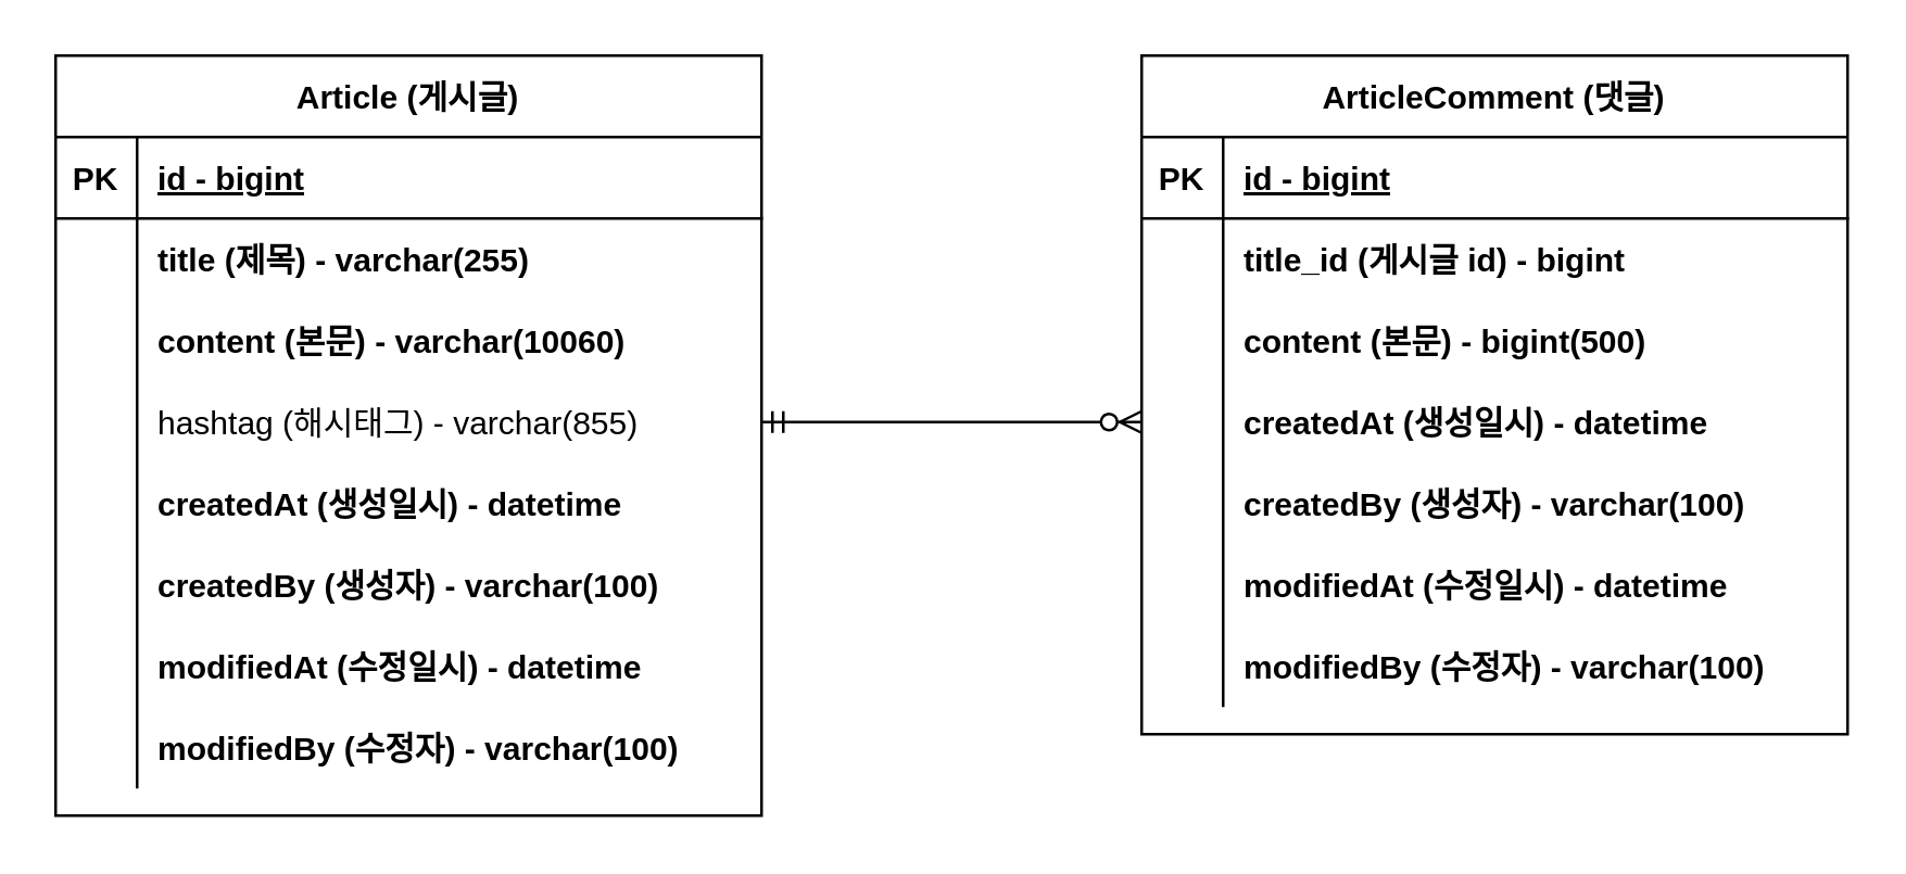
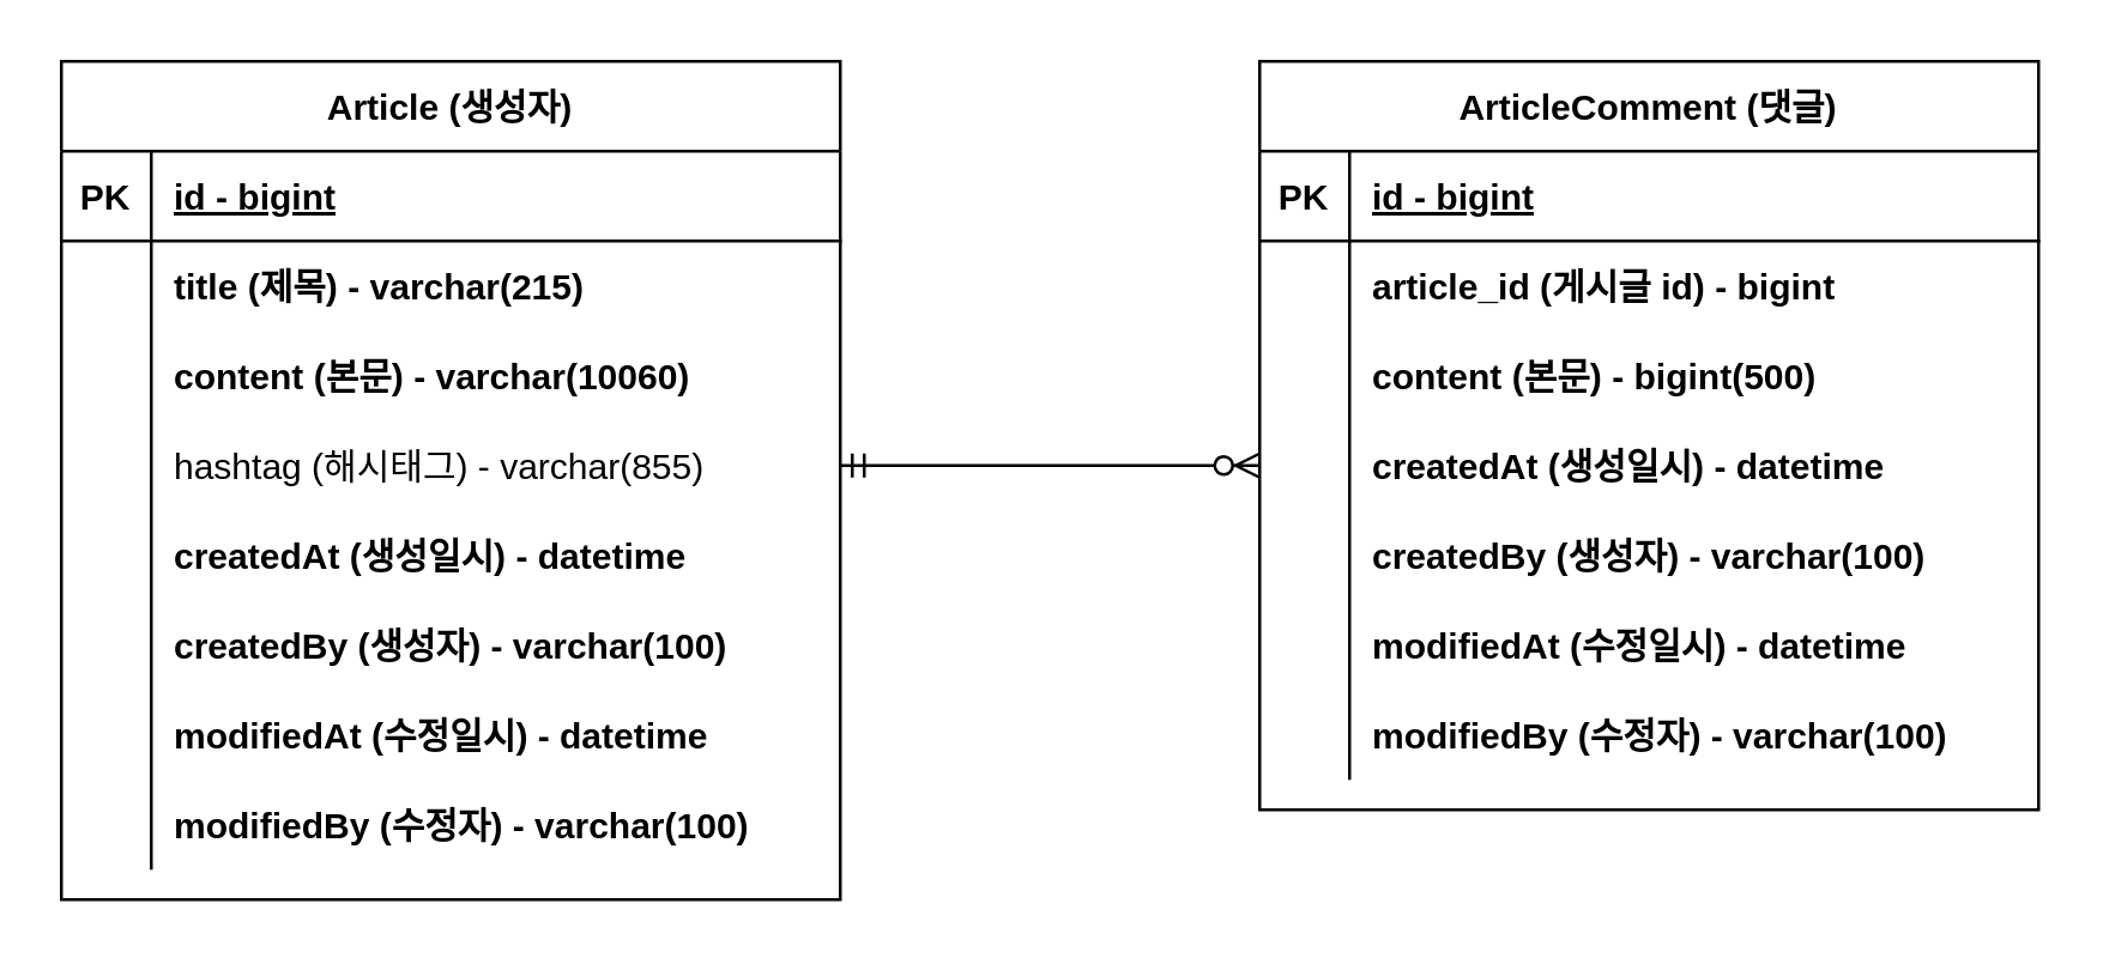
- <mxCell id="2" value="Article (게시글)" style="shape=table;startSize=30;container=1;collapsible=1;childLayout=tableLayout;fixedRows=1;rowLines=0;fontStyle=1;align=center;resizeLast=1;" vertex="1" parent="1"><mxGeometry x="20" y="20" width="260" height="280" as="geometry" /></mxCell>
+ <mxCell id="2" value="Article (생성자)" style="shape=table;startSize=30;container=1;collapsible=1;childLayout=tableLayout;fixedRows=1;rowLines=0;fontStyle=1;align=center;resizeLast=1;" vertex="1" parent="1"><mxGeometry x="20" y="20" width="260" height="280" as="geometry" /></mxCell>
- <mxCell id="8" value="title (제목) - varchar(255)" style="shape=partialRectangle;connectable=0;fillColor=none;top=0;left=0;bottom=0;right=0;align=left;spacingLeft=6;overflow=hidden;fontStyle=1" vertex="1" parent="6"><mxGeometry x="30" width="230" height="30" as="geometry"><mxRectangle width="230" height="30" as="alternateBounds" /></mxGeometry></mxCell>
+ <mxCell id="8" value="title (제목) - varchar(215)" style="shape=partialRectangle;connectable=0;fillColor=none;top=0;left=0;bottom=0;right=0;align=left;spacingLeft=6;overflow=hidden;fontStyle=1" vertex="1" parent="6"><mxGeometry x="30" width="230" height="30" as="geometry"><mxRectangle width="230" height="30" as="alternateBounds" /></mxGeometry></mxCell>
- <mxCell id="33" value="title_id (게시글 id) - bigint" style="shape=partialRectangle;connectable=0;fillColor=none;top=0;left=0;bottom=0;right=0;align=left;spacingLeft=6;overflow=hidden;fontStyle=1" vertex="1" parent="31"><mxGeometry x="30" width="230" height="30" as="geometry"><mxRectangle width="230" height="30" as="alternateBounds" /></mxGeometry></mxCell>
+ <mxCell id="33" value="article_id (게시글 id) - bigint" style="shape=partialRectangle;connectable=0;fillColor=none;top=0;left=0;bottom=0;right=0;align=left;spacingLeft=6;overflow=hidden;fontStyle=1" vertex="1" parent="31"><mxGeometry x="30" width="230" height="30" as="geometry"><mxRectangle width="230" height="30" as="alternateBounds" /></mxGeometry></mxCell>
